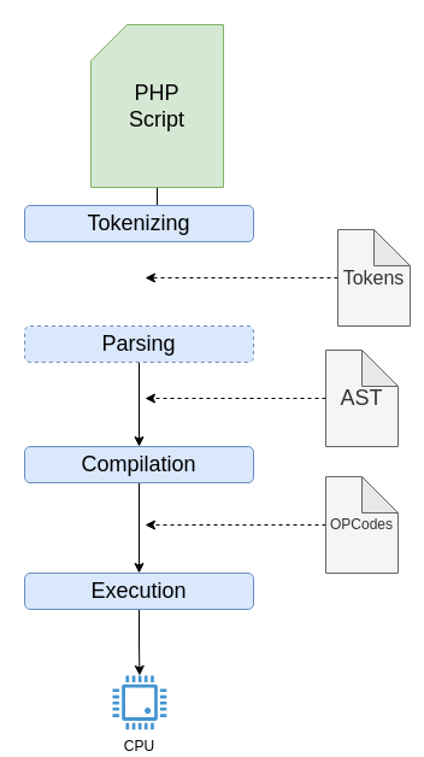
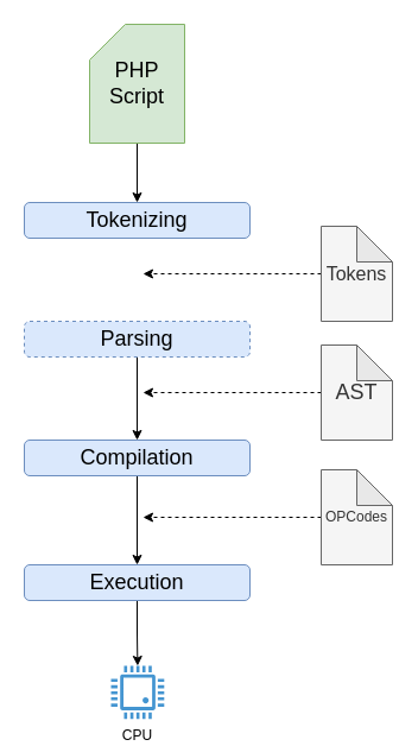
- <mxCell id="3" value="PHP&lt;br style=&quot;font-size: 18px;&quot;&gt;Script" style="shape=card;whiteSpace=wrap;html=1;fillColor=#d5e8d4;strokeColor=#82b366;fontSize=18;" parent="1" vertex="1"><mxGeometry x="75" y="20" width="110" height="135" as="geometry" /></mxCell>
+ <mxCell id="3" value="PHP&lt;br style=&quot;font-size: 18px;&quot;&gt;Script" style="shape=card;whiteSpace=wrap;html=1;fillColor=#d5e8d4;strokeColor=#82b366;fontSize=18;" parent="1" vertex="1"><mxGeometry x="75" y="20" width="80" height="100" as="geometry" /></mxCell>
- <mxCell id="12" value="Tokens" style="shape=note;whiteSpace=wrap;html=1;backgroundOutline=1;darkOpacity=0.05;fillColor=#f5f5f5;strokeColor=#666666;fontColor=#333333;fontSize=16;" parent="1" vertex="1"><mxGeometry x="280" y="190" width="60" height="80" as="geometry" /></mxCell>
+ <mxCell id="12" value="Tokens" style="shape=note;whiteSpace=wrap;html=1;backgroundOutline=1;darkOpacity=0.05;fillColor=#f5f5f5;strokeColor=#666666;fontColor=#333333;fontSize=16;" parent="1" vertex="1"><mxGeometry x="270" y="190" width="60" height="80" as="geometry" /></mxCell>
